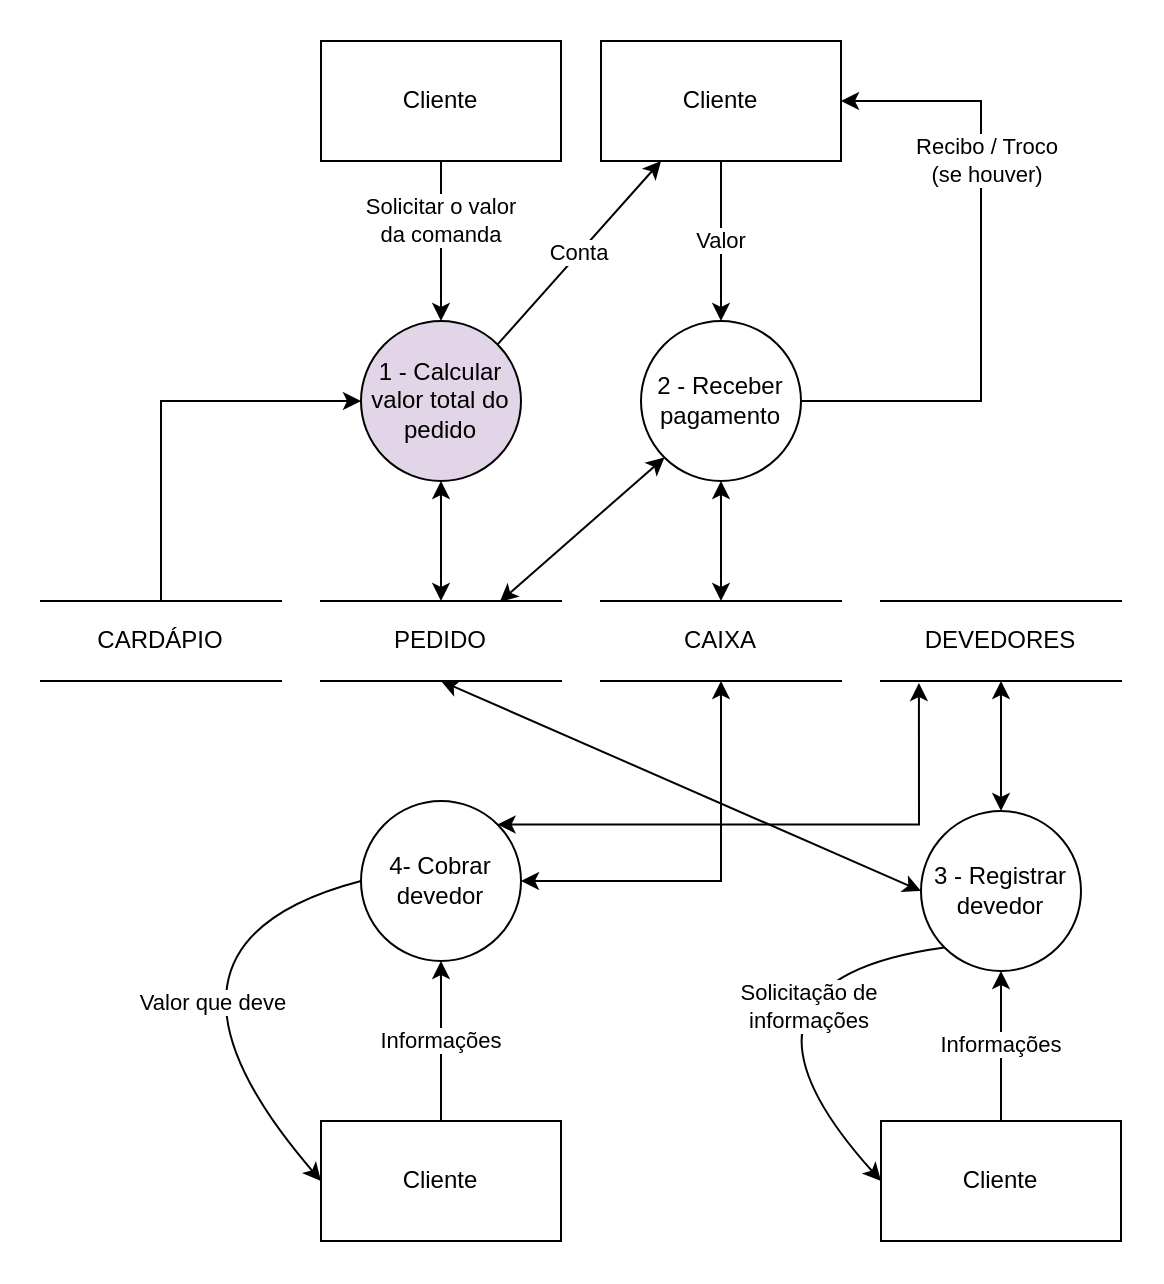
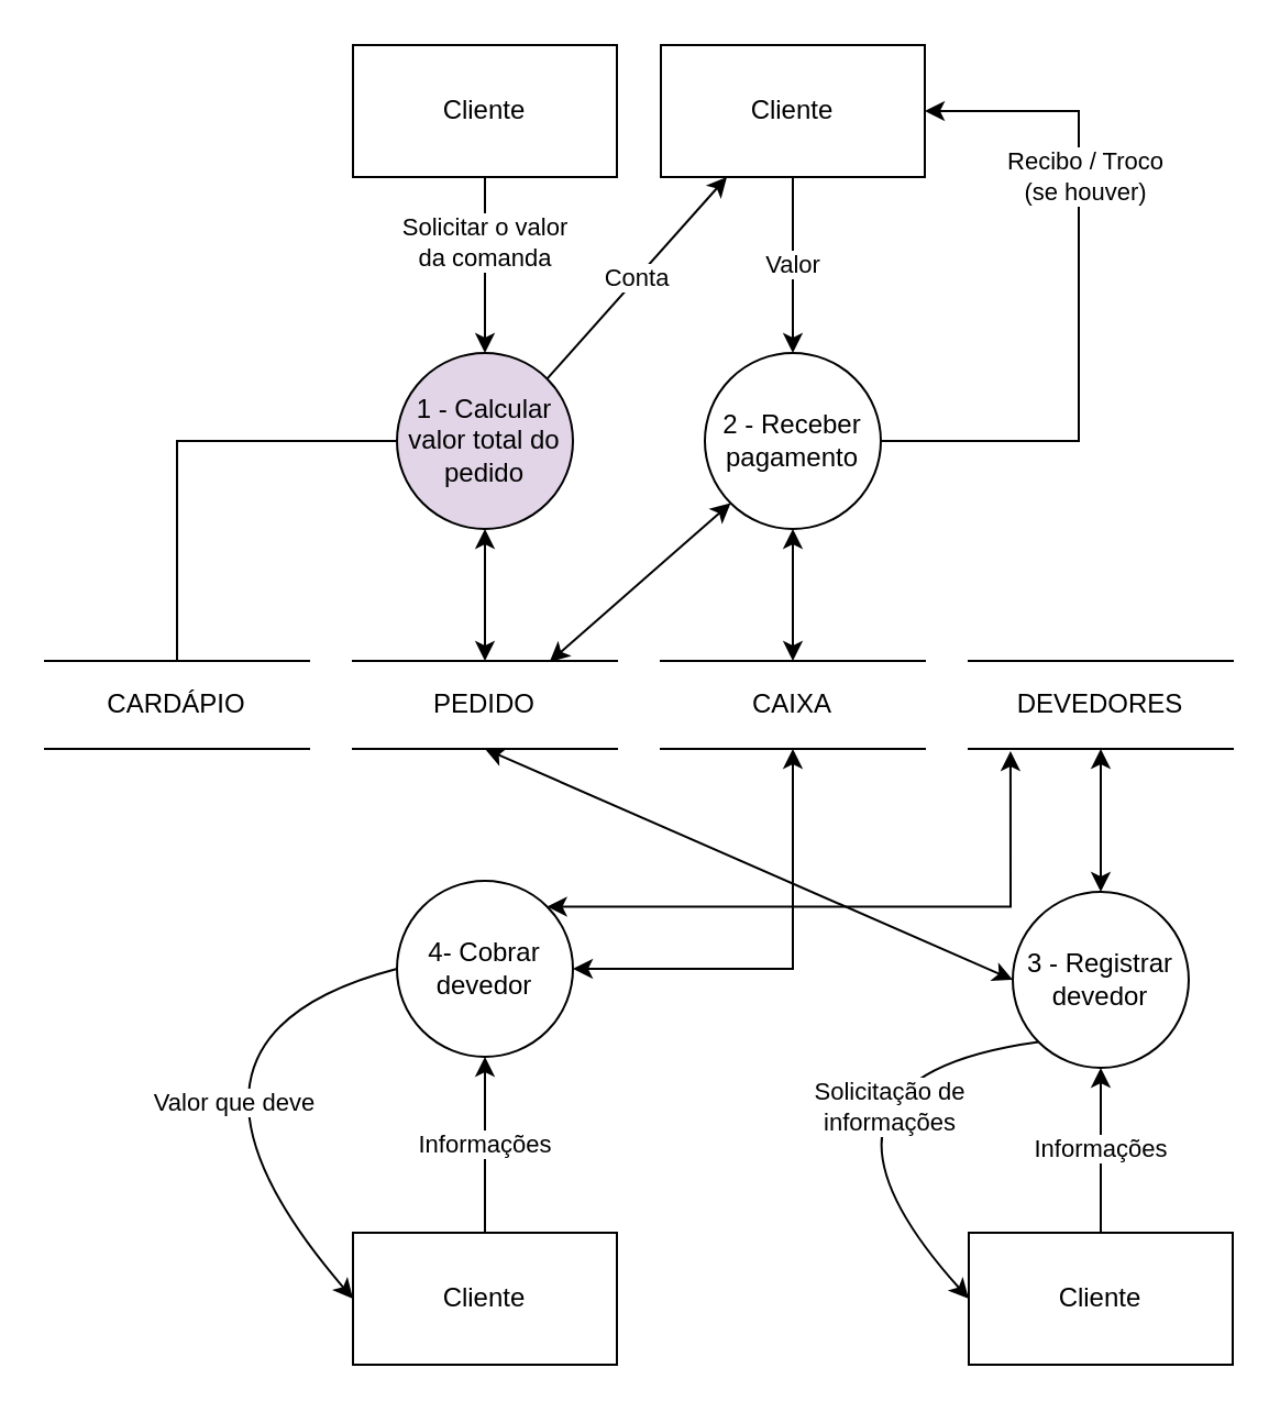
- <mxCell id="2" style="edgeStyle=orthogonalEdgeStyle;rounded=0;orthogonalLoop=1;jettySize=auto;html=1;exitX=0.5;exitY=0;exitDx=0;exitDy=0;entryX=0;entryY=0.5;entryDx=0;entryDy=0;" parent="1" source="12" target="4" edge="1"><mxGeometry relative="1" as="geometry" /></mxCell>
+ <mxCell id="2" style="edgeStyle=orthogonalEdgeStyle;rounded=0;orthogonalLoop=1;jettySize=auto;html=1;exitX=0.5;exitY=0;exitDx=0;exitDy=0;entryX=0;entryY=0.5;entryDx=0;entryDy=0;endArrow=none;" parent="1" source="12" target="4" edge="1"><mxGeometry relative="1" as="geometry" /></mxCell>
